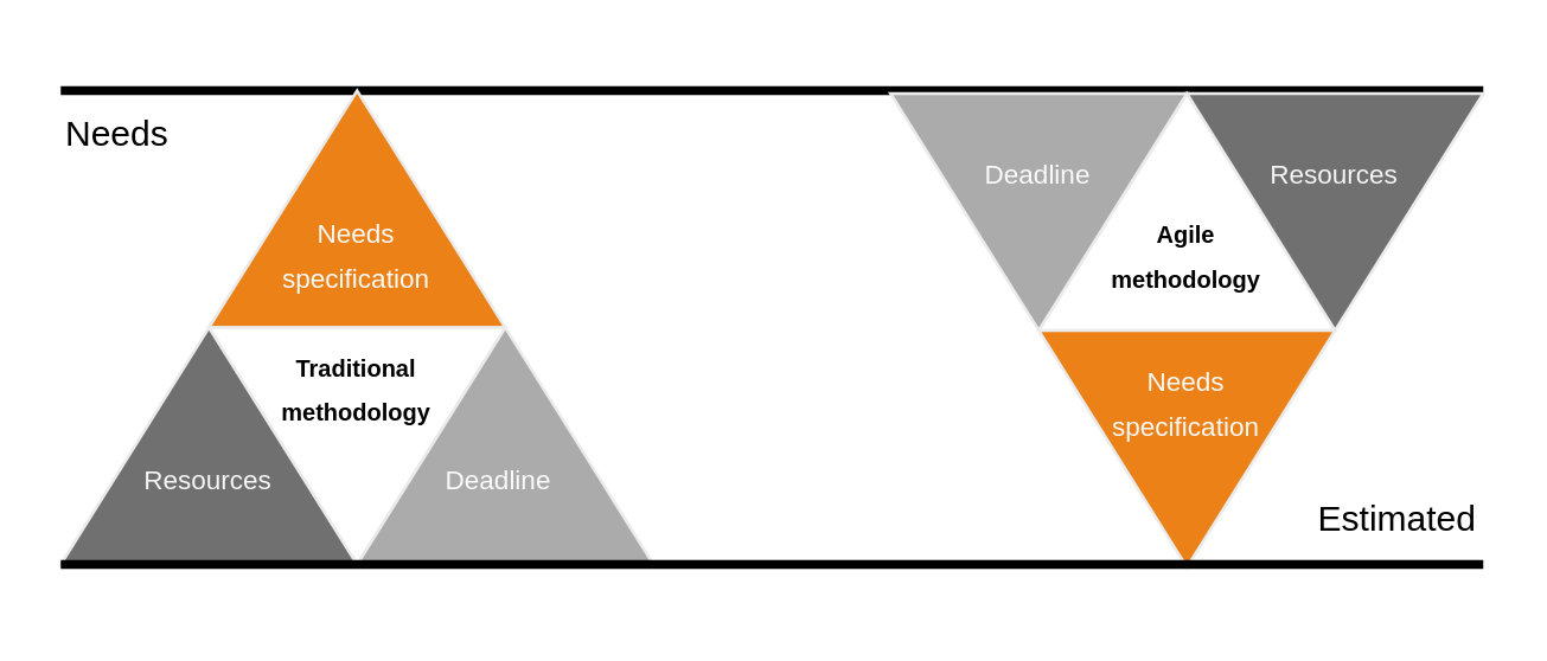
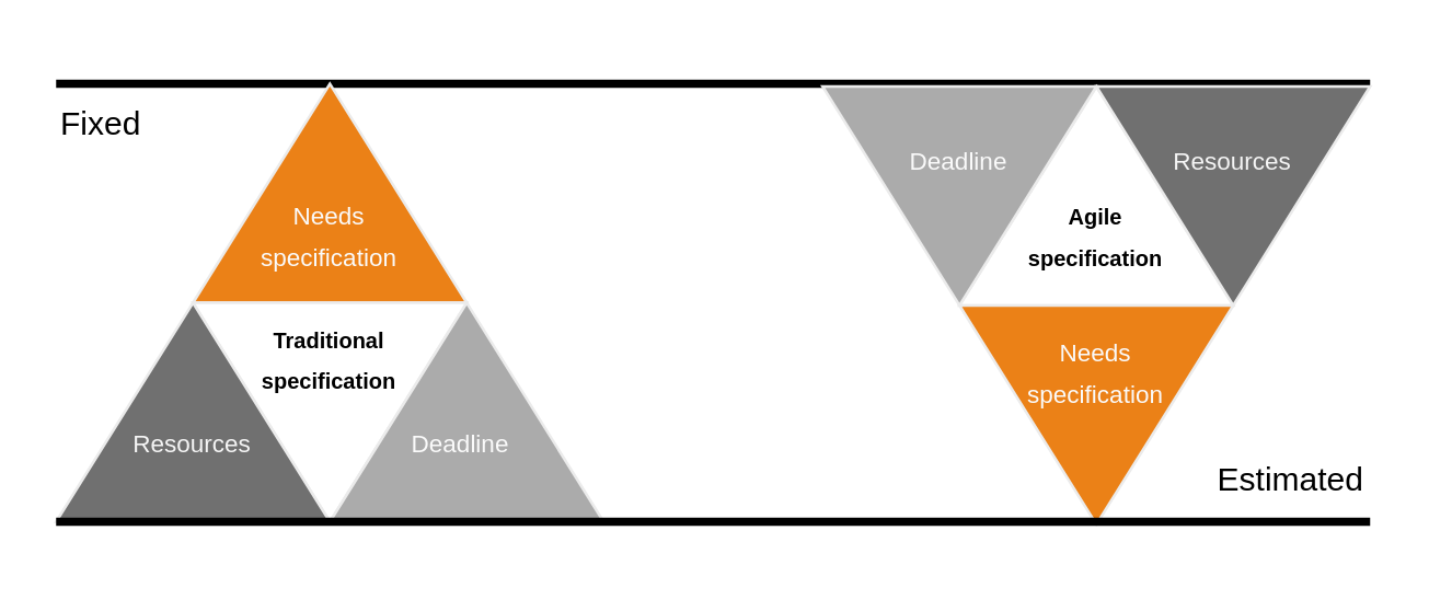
- <mxCell id="13" value="&lt;font&gt;Needs&lt;/font&gt;" style="text;html=1;strokeColor=none;fillColor=none;align=left;verticalAlign=middle;whiteSpace=wrap;rounded=0;fontFamily=Helvetica;" parent="1" vertex="1"><mxGeometry x="20" y="30" width="60" height="30" as="geometry" /></mxCell>
+ <mxCell id="13" value="&lt;font&gt;Fixed&lt;/font&gt;" style="text;html=1;strokeColor=none;fillColor=none;align=left;verticalAlign=middle;whiteSpace=wrap;rounded=0;fontFamily=Helvetica;" parent="1" vertex="1"><mxGeometry x="20" y="30" width="60" height="30" as="geometry" /></mxCell>
- <mxCell id="18" value="&lt;font style=&quot;font-size: 8px;&quot;&gt;&lt;span style=&quot;font-size: 8px;&quot;&gt;Agile&lt;br&gt;&lt;/span&gt;methodology&lt;br&gt;&lt;/font&gt;" style="text;html=1;strokeColor=none;fillColor=none;align=center;verticalAlign=middle;whiteSpace=wrap;rounded=0;fontStyle=1;fontFamily=Helvetica;" parent="1" vertex="1"><mxGeometry x="370" y="60" width="60" height="50" as="geometry" /></mxCell>
+ <mxCell id="18" value="&lt;font style=&quot;font-size: 8px;&quot;&gt;&lt;span style=&quot;font-size: 8px;&quot;&gt;Agile&lt;br&gt;&lt;/span&gt;specification&lt;br&gt;&lt;/font&gt;" style="text;html=1;strokeColor=none;fillColor=none;align=center;verticalAlign=middle;whiteSpace=wrap;rounded=0;fontStyle=1;fontFamily=Helvetica;" parent="1" vertex="1"><mxGeometry x="370" y="60" width="60" height="50" as="geometry" /></mxCell>
- <mxCell id="19" value="&lt;font style=&quot;font-size: 8px;&quot;&gt;Traditional&lt;br&gt;methodology&lt;br&gt;&lt;/font&gt;" style="text;html=1;strokeColor=none;fillColor=none;align=center;verticalAlign=middle;whiteSpace=wrap;rounded=0;fontStyle=1;fontFamily=Helvetica;" parent="1" vertex="1"><mxGeometry x="90" y="105" width="60" height="50" as="geometry" /></mxCell>
+ <mxCell id="19" value="&lt;font style=&quot;font-size: 8px;&quot;&gt;Traditional&lt;br&gt;specification&lt;br&gt;&lt;/font&gt;" style="text;html=1;strokeColor=none;fillColor=none;align=center;verticalAlign=middle;whiteSpace=wrap;rounded=0;fontStyle=1;fontFamily=Helvetica;" parent="1" vertex="1"><mxGeometry x="90" y="105" width="60" height="50" as="geometry" /></mxCell>
